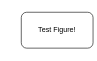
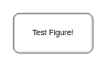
- <mxCell id="2" value="Test Figure!" style="rounded=1;whiteSpace=wrap;html=1;" vertex="1" parent="1"><mxGeometry x="35" y="20" width="120" height="60" as="geometry" /></mxCell>
+ <mxCell id="2" value="Test Figure!" style="rounded=1;whiteSpace=wrap;html=1;" vertex="1" parent="1"><mxGeometry x="20" y="20" width="120" height="60" as="geometry" /></mxCell>
